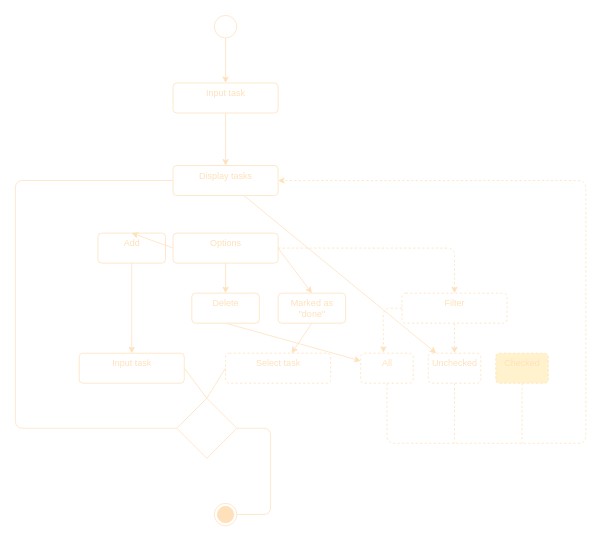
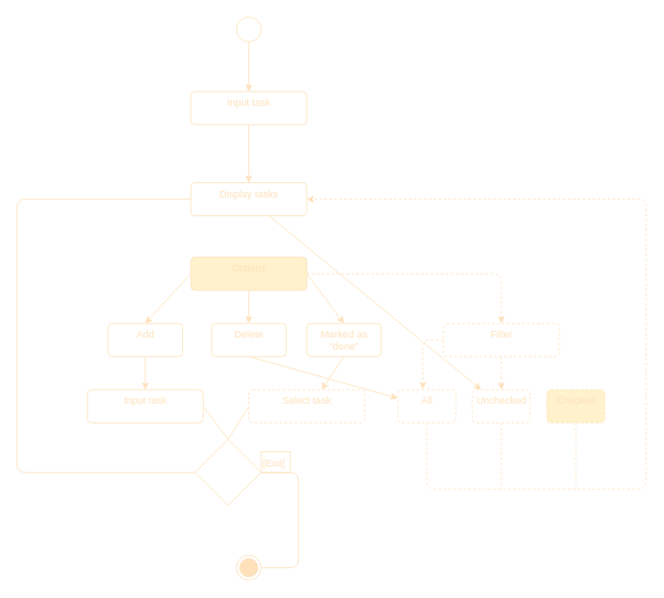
- <mxCell id="7" value="Add" style="html=1;align=center;verticalAlign=top;rounded=1;absoluteArcSize=1;arcSize=10;dashed=0;strokeColor=#FEE1BB;fontColor=#FEE1BB;" vertex="1" parent="1"><mxGeometry x="130" y="310" width="90" height="40" as="geometry" /></mxCell>
+ <mxCell id="7" value="Add" style="html=1;align=center;verticalAlign=top;rounded=1;absoluteArcSize=1;arcSize=10;dashed=0;strokeColor=#FEE1BB;fontColor=#FEE1BB;" vertex="1" parent="1"><mxGeometry x="130" y="390" width="90" height="40" as="geometry" /></mxCell>
- <mxCell id="18" value="Options" style="html=1;align=center;verticalAlign=top;rounded=1;absoluteArcSize=1;arcSize=10;dashed=0;strokeColor=#FEE1BB;fontColor=#FEE1BB;" vertex="1" parent="1"><mxGeometry x="230" y="310" width="140" height="40" as="geometry" /></mxCell>
+ <mxCell id="18" value="Options" style="html=1;align=center;verticalAlign=top;rounded=1;absoluteArcSize=1;arcSize=10;dashed=0;strokeColor=#FEE1BB;fontColor=#FEE1BB;fillColor=#fff2cc;" vertex="1" parent="1"><mxGeometry x="230" y="310" width="140" height="40" as="geometry" /></mxCell>
+ <mxCell id="36" value="&lt;span style=&quot;font-family: Helvetica; font-size: 12px; font-style: normal; font-variant-ligatures: normal; font-variant-caps: normal; font-weight: 400; letter-spacing: normal; orphans: 2; text-align: center; text-indent: 0px; text-transform: none; widows: 2; word-spacing: 0px; -webkit-text-stroke-width: 0px; text-decoration-thickness: initial; text-decoration-style: initial; text-decoration-color: initial; float: none; display: inline !important;&quot;&gt;[Exit]&lt;/span&gt;" style="text;whiteSpace=wrap;html=1;strokeColor=#FEE1BB;fontColor=#FEE1BB;" vertex="1" parent="1"><mxGeometry x="315" y="545" width="35" height="25" as="geometry" /></mxCell>
